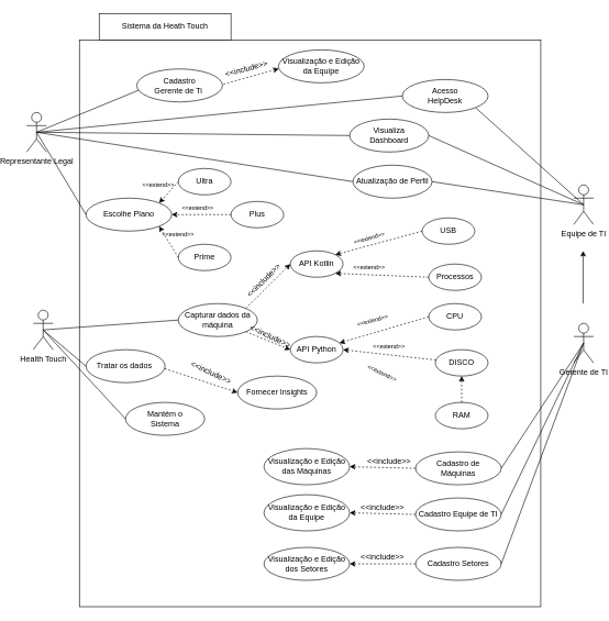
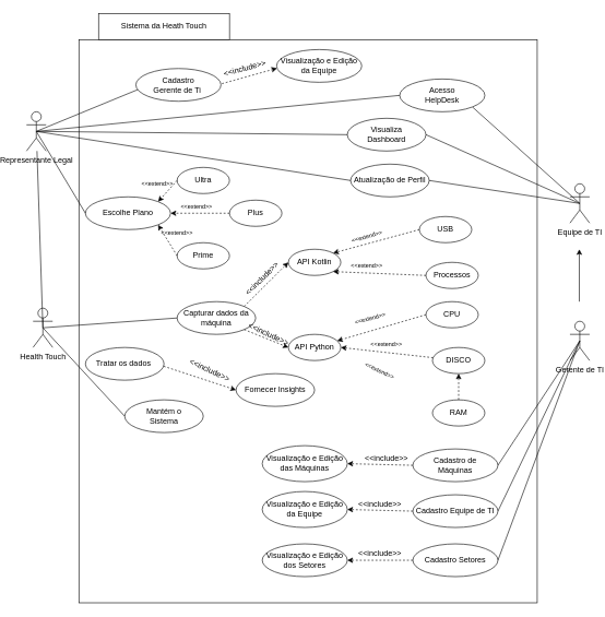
- <mxCell id="25" value="" style="endArrow=none;html=1;rounded=0;entryX=0;entryY=0.5;entryDx=0;entryDy=0;exitX=0.5;exitY=0.5;exitDx=0;exitDy=0;exitPerimeter=0;labelBackgroundColor=none;fontColor=default;" parent="1" source="21" target="23" edge="1"><mxGeometry width="50" height="50" relative="1" as="geometry"><mxPoint x="50" y="500" as="sourcePoint" /><mxPoint x="155" y="455" as="targetPoint" /></mxGeometry></mxCell>
+ <mxCell id="25" value="" style="endArrow=none;html=1;rounded=0;exitX=0.5;exitY=0.5;exitDx=0;exitDy=0;exitPerimeter=0;labelBackgroundColor=none;fontColor=default;" parent="1" source="21" target="4" edge="1"><mxGeometry width="50" height="50" relative="1" as="geometry"><mxPoint x="50" y="500" as="sourcePoint" /><mxPoint x="155" y="455" as="targetPoint" /></mxGeometry></mxCell>
